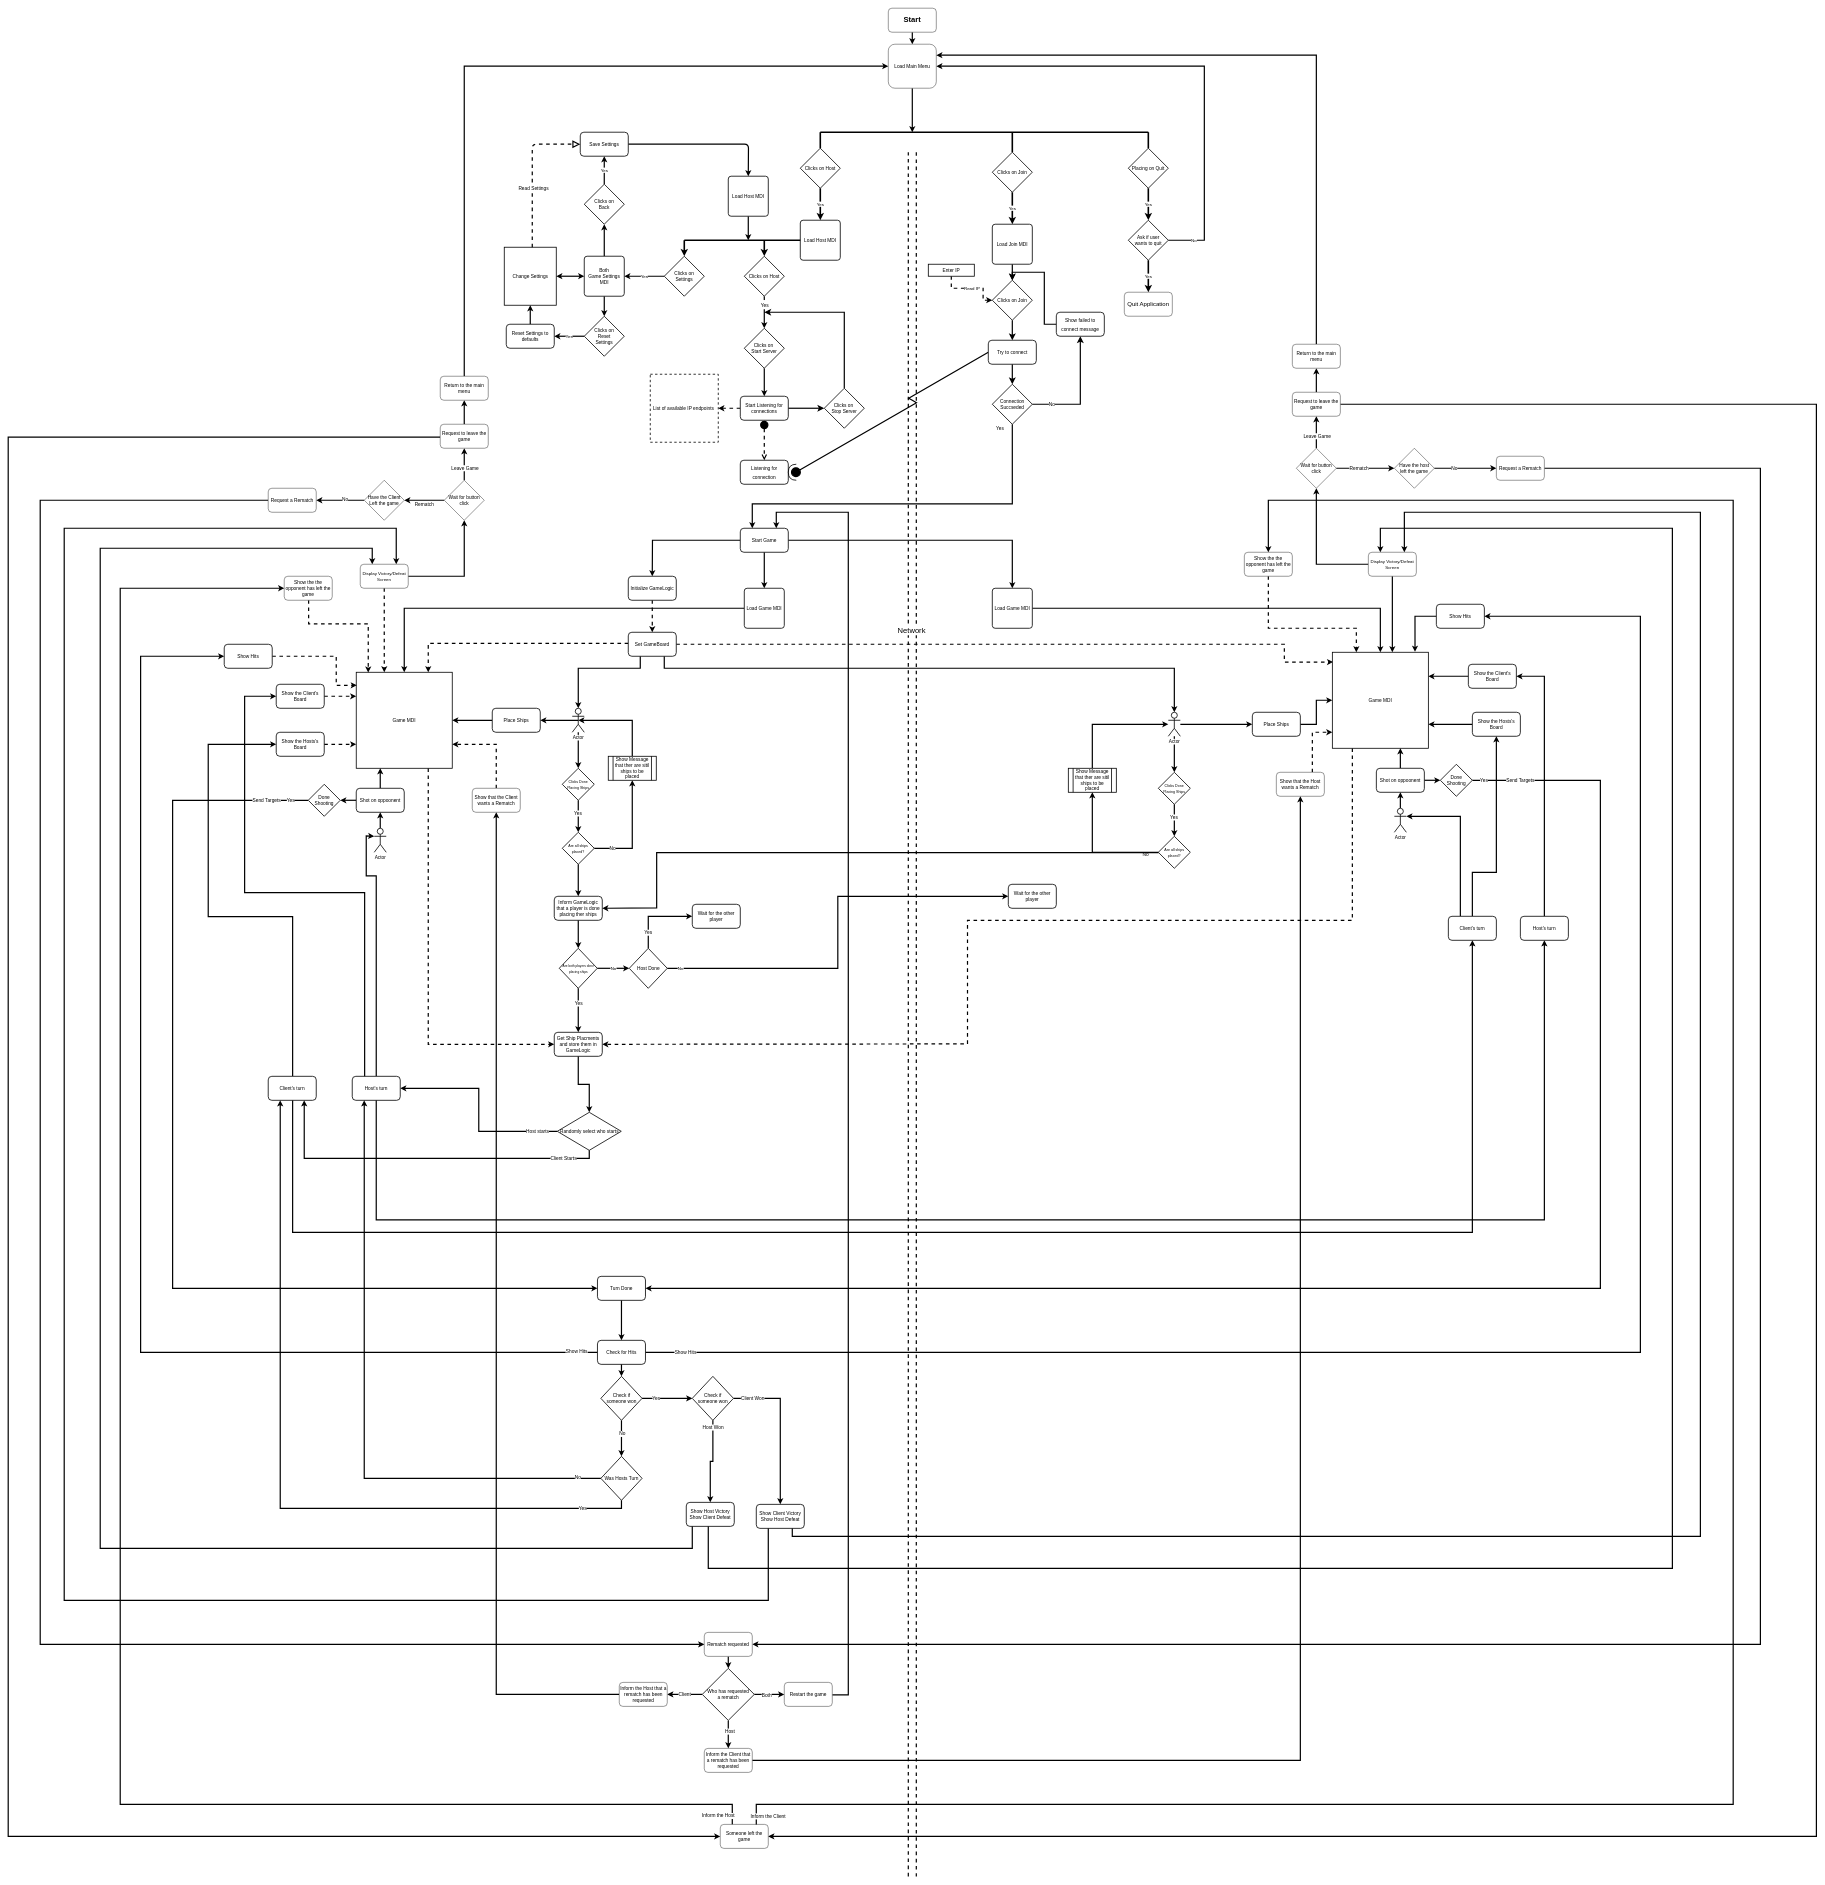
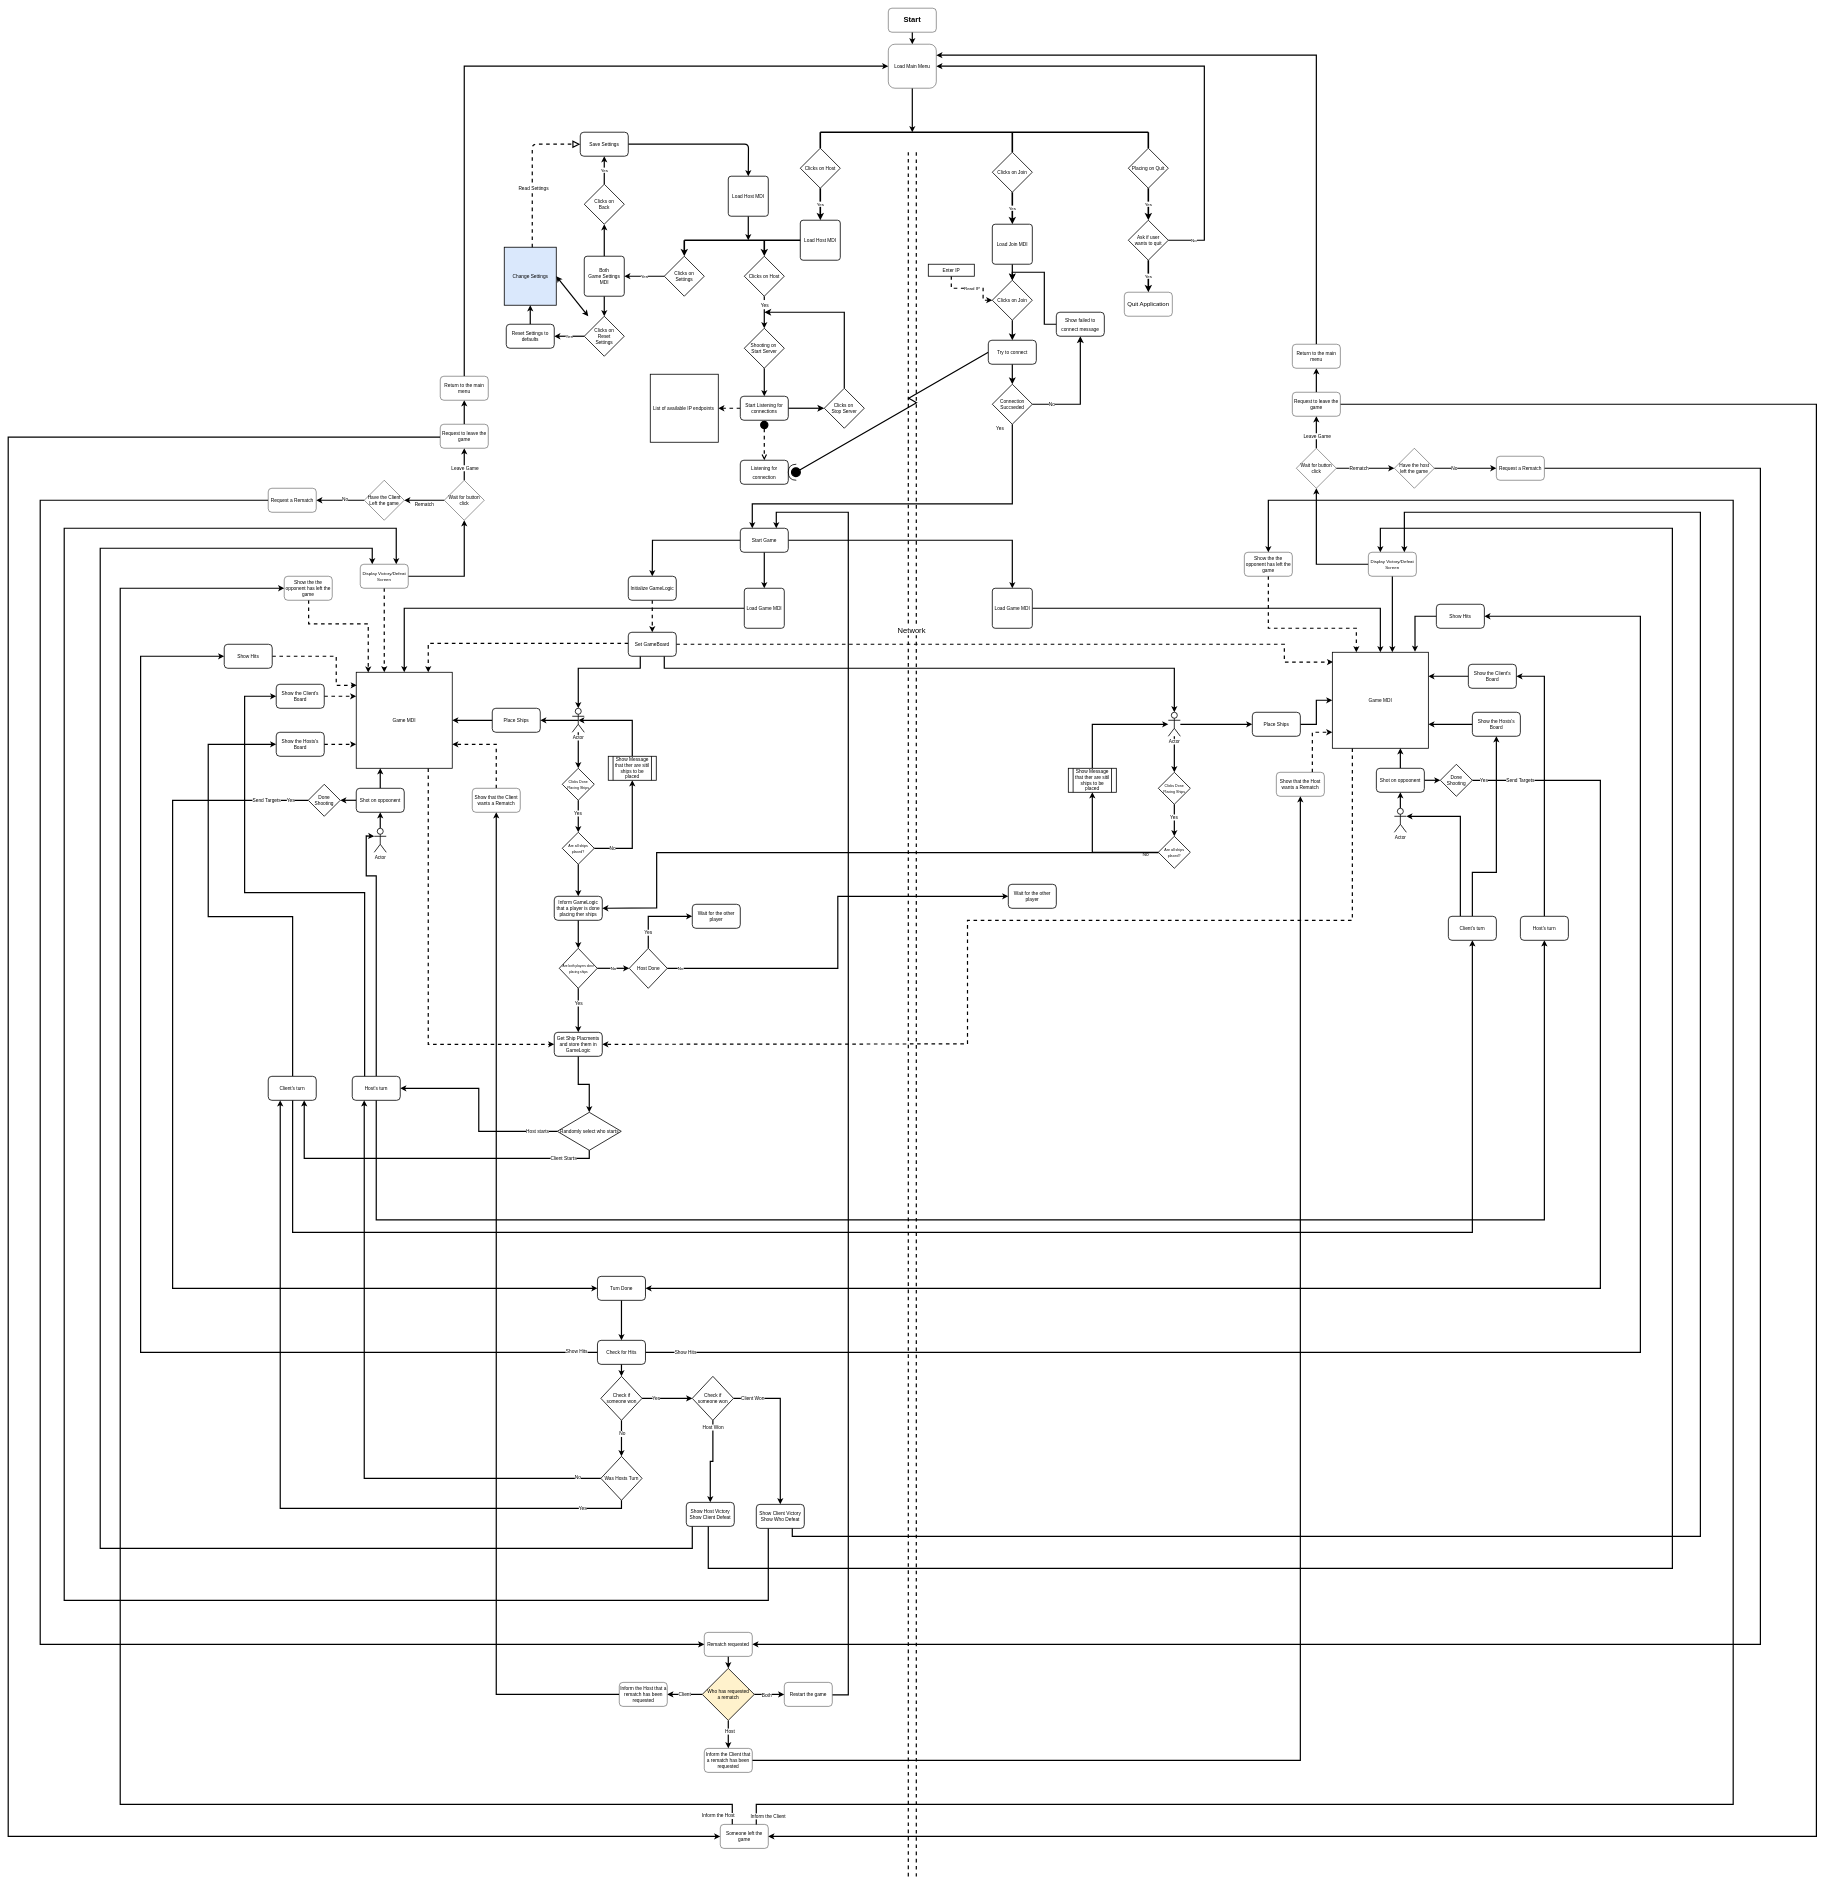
- <mxCell id="34" value="Change Settings" style="html=1;strokeWidth=2;" parent="1" vertex="1"><mxGeometry x="1260" y="617.5" width="130" height="145" as="geometry" /></mxCell>
+ <mxCell id="34" value="Change Settings" style="html=1;strokeWidth=2;fillColor=#dae8fc;" parent="1" vertex="1"><mxGeometry x="1260" y="617.5" width="130" height="145" as="geometry" /></mxCell>
- <mxCell id="35" value="" style="endArrow=classic;startArrow=classic;html=1;strokeWidth=3;entryX=0;entryY=0.5;entryDx=0;entryDy=0;exitX=1;exitY=0.5;exitDx=0;exitDy=0;" parent="1" source="34" target="33" edge="1"><mxGeometry width="50" height="50" relative="1" as="geometry"><mxPoint x="1390" y="700" as="sourcePoint" /><mxPoint x="1440" y="650" as="targetPoint" /></mxGeometry></mxCell>
+ <mxCell id="35" value="" style="endArrow=classic;startArrow=classic;html=1;strokeWidth=3;exitX=1;exitY=0.5;exitDx=0;exitDy=0;" parent="1" source="34" target="39" edge="1"><mxGeometry width="50" height="50" relative="1" as="geometry"><mxPoint x="1390" y="700" as="sourcePoint" /><mxPoint x="1440" y="650" as="targetPoint" /></mxGeometry></mxCell>
- <mxCell id="30" value="Clicks on&amp;nbsp;&lt;br&gt;Start Server" style="strokeWidth=2;html=1;shape=mxgraph.flowchart.decision;whiteSpace=wrap;" parent="1" vertex="1"><mxGeometry x="1860" y="820" width="100" height="100" as="geometry" /></mxCell>
+ <mxCell id="30" value="Shooting on&amp;nbsp;&lt;br&gt;Start Server" style="strokeWidth=2;html=1;shape=mxgraph.flowchart.decision;whiteSpace=wrap;" parent="1" vertex="1"><mxGeometry x="1860" y="820" width="100" height="100" as="geometry" /></mxCell>
- <mxCell id="52" value="List of&amp;nbsp;available IP endpoints&amp;nbsp;" style="whiteSpace=wrap;html=1;aspect=fixed;strokeWidth=2;dashed=1;" parent="1" vertex="1"><mxGeometry x="1625" y="935" width="170" height="170" as="geometry" /></mxCell>
+ <mxCell id="52" value="List of&amp;nbsp;available IP endpoints&amp;nbsp;" style="whiteSpace=wrap;html=1;aspect=fixed;strokeWidth=2;" parent="1" vertex="1"><mxGeometry x="1625" y="935" width="170" height="170" as="geometry" /></mxCell>
- <mxCell id="210" value="Show Client Victory&lt;br&gt;Show Host Defeat" style="rounded=1;whiteSpace=wrap;html=1;strokeWidth=2;" parent="1" vertex="1"><mxGeometry x="1890" y="3760" width="120" height="60" as="geometry" /></mxCell>
+ <mxCell id="210" value="Show Client Victory&lt;br&gt;Show Who Defeat" style="rounded=1;whiteSpace=wrap;html=1;strokeWidth=2;" parent="1" vertex="1"><mxGeometry x="1890" y="3760" width="120" height="60" as="geometry" /></mxCell>
- <mxCell id="266" value="Who has requested&lt;br&gt;a rematch" style="rhombus;whiteSpace=wrap;html=1;strokeWidth=2;" vertex="1" parent="1"><mxGeometry x="1755" y="4170" width="130" height="130" as="geometry" /></mxCell>
+ <mxCell id="266" value="Who has requested&lt;br&gt;a rematch" style="rhombus;whiteSpace=wrap;html=1;strokeWidth=2;fillColor=#fff2cc;" vertex="1" parent="1"><mxGeometry x="1755" y="4170" width="130" height="130" as="geometry" /></mxCell>
